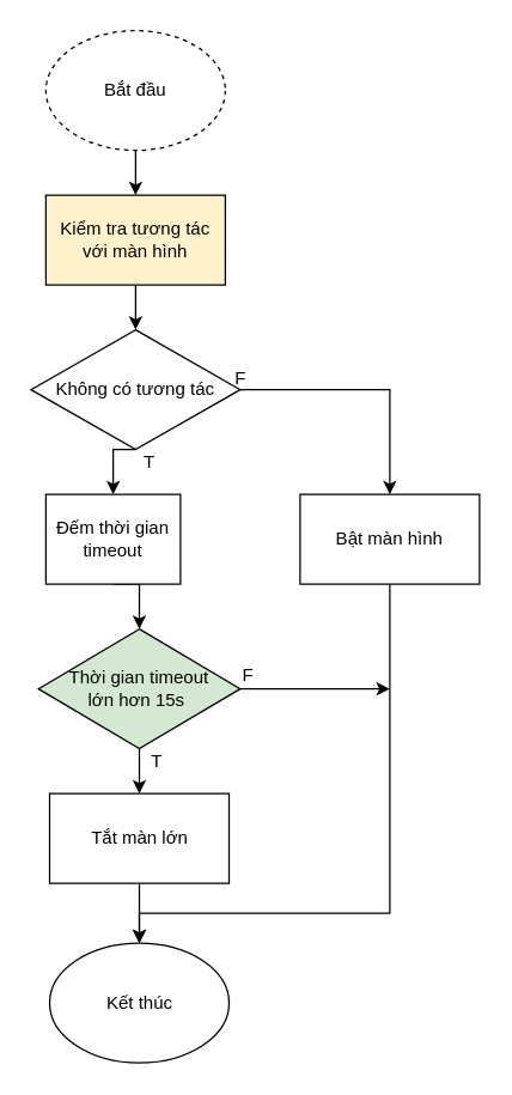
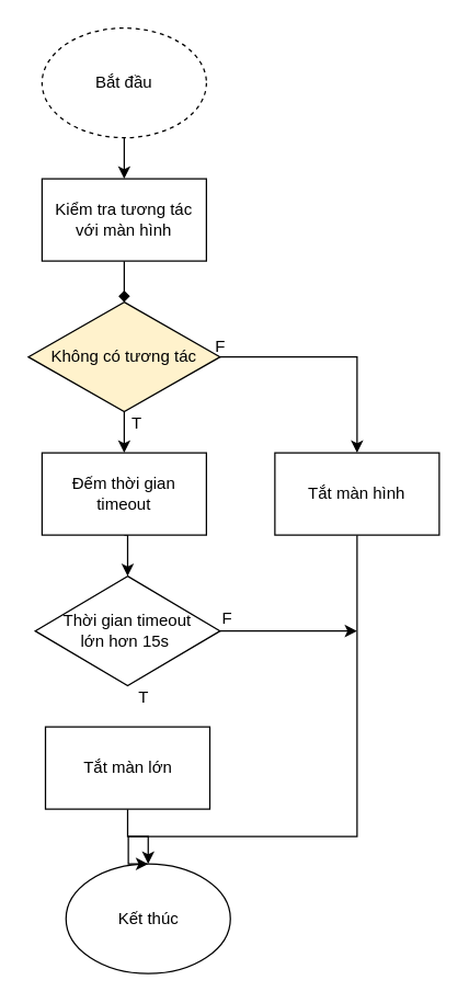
- <mxCell id="6" value="Kiểm tra tương tác với màn hình" style="rounded=0;whiteSpace=wrap;html=1;fillColor=#fff2cc;" vertex="1" parent="1"><mxGeometry x="30" y="130" width="120" height="60" as="geometry" /></mxCell>
+ <mxCell id="6" value="Kiểm tra tương tác với màn hình" style="rounded=0;whiteSpace=wrap;html=1;" vertex="1" parent="1"><mxGeometry x="30" y="130" width="120" height="60" as="geometry" /></mxCell>
- <mxCell id="5" style="edgeStyle=orthogonalEdgeStyle;rounded=0;orthogonalLoop=1;jettySize=auto;html=1;exitX=0.5;exitY=1;exitDx=0;exitDy=0;entryX=0.5;entryY=0;entryDx=0;entryDy=0;" edge="1" parent="1" source="6" target="9"><mxGeometry relative="1" as="geometry" /></mxCell>
+ <mxCell id="5" style="edgeStyle=orthogonalEdgeStyle;rounded=0;orthogonalLoop=1;jettySize=auto;html=1;exitX=0.5;exitY=1;exitDx=0;exitDy=0;entryX=0.5;entryY=0;entryDx=0;entryDy=0;endArrow=diamond;" edge="1" parent="1" source="6" target="9"><mxGeometry relative="1" as="geometry" /></mxCell>
- <mxCell id="9" value="Không có tương tác" style="rhombus;whiteSpace=wrap;html=1;" vertex="1" parent="1"><mxGeometry x="20" y="220" width="140" height="80" as="geometry" /></mxCell>
+ <mxCell id="9" value="Không có tương tác" style="rhombus;whiteSpace=wrap;html=1;fillColor=#fff2cc;" vertex="1" parent="1"><mxGeometry x="20" y="220" width="140" height="80" as="geometry" /></mxCell>
- <mxCell id="11" value="Đếm thời gian&lt;br&gt;timeout" style="rounded=0;whiteSpace=wrap;html=1;" vertex="1" parent="1"><mxGeometry x="30" y="330" width="90" height="60" as="geometry" /></mxCell>
+ <mxCell id="11" value="Đếm thời gian&lt;br&gt;timeout" style="rounded=0;whiteSpace=wrap;html=1;" vertex="1" parent="1"><mxGeometry x="30" y="330" width="120" height="60" as="geometry" /></mxCell>
- <mxCell id="18" value="Bật màn hình" style="rounded=0;whiteSpace=wrap;html=1;" vertex="1" parent="1"><mxGeometry x="200" y="330" width="120" height="60" as="geometry" /></mxCell>
+ <mxCell id="18" value="Tắt màn hình" style="rounded=0;whiteSpace=wrap;html=1;" vertex="1" parent="1"><mxGeometry x="200" y="330" width="120" height="60" as="geometry" /></mxCell>
- <mxCell id="14" value="Thời gian timeout&lt;br&gt;lớn hơn 15s&amp;nbsp;" style="rhombus;whiteSpace=wrap;html=1;fillColor=#d5e8d4;" vertex="1" parent="1"><mxGeometry x="25" y="420" width="135" height="80" as="geometry" /></mxCell>
+ <mxCell id="14" value="Thời gian timeout&lt;br&gt;lớn hơn 15s&amp;nbsp;" style="rhombus;whiteSpace=wrap;html=1;" vertex="1" parent="1"><mxGeometry x="25" y="420" width="135" height="80" as="geometry" /></mxCell>
- <mxCell id="12" style="edgeStyle=orthogonalEdgeStyle;rounded=0;orthogonalLoop=1;jettySize=auto;html=1;exitX=0.5;exitY=1;exitDx=0;exitDy=0;entryX=0.5;entryY=0;entryDx=0;entryDy=0;" edge="1" parent="1" source="14" target="16"><mxGeometry relative="1" as="geometry" /></mxCell>
- <mxCell id="4" value="Kết thúc" style="ellipse;whiteSpace=wrap;html=1;" vertex="1" parent="1"><mxGeometry x="32.5" y="630" width="120" height="80" as="geometry" /></mxCell>
+ <mxCell id="4" value="Kết thúc" style="ellipse;whiteSpace=wrap;html=1;" vertex="1" parent="1"><mxGeometry x="47.5" y="630" width="120" height="80" as="geometry" /></mxCell>
